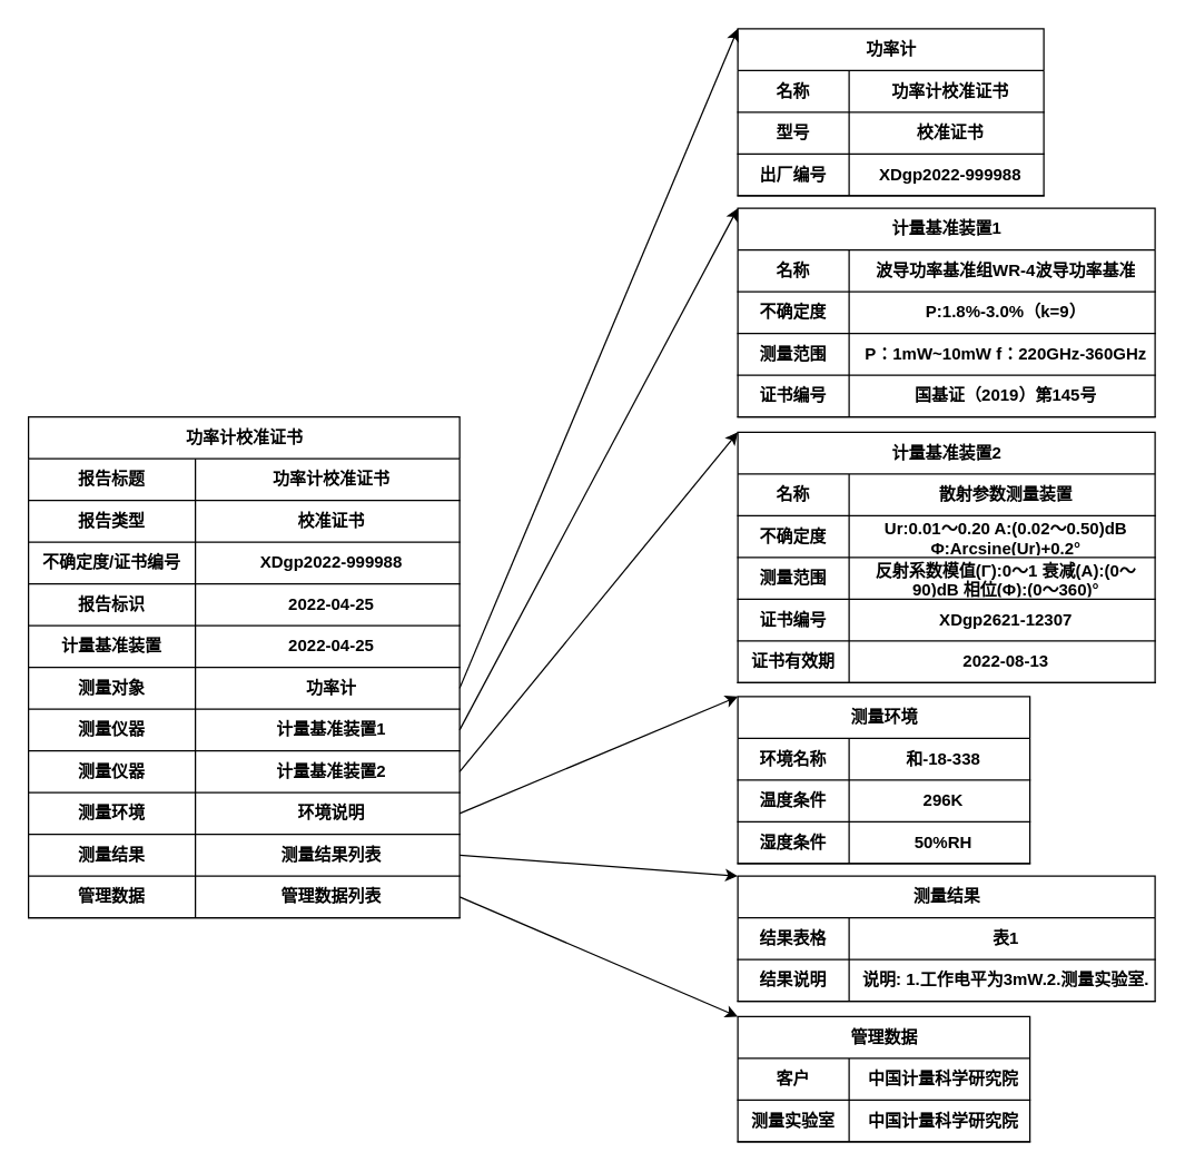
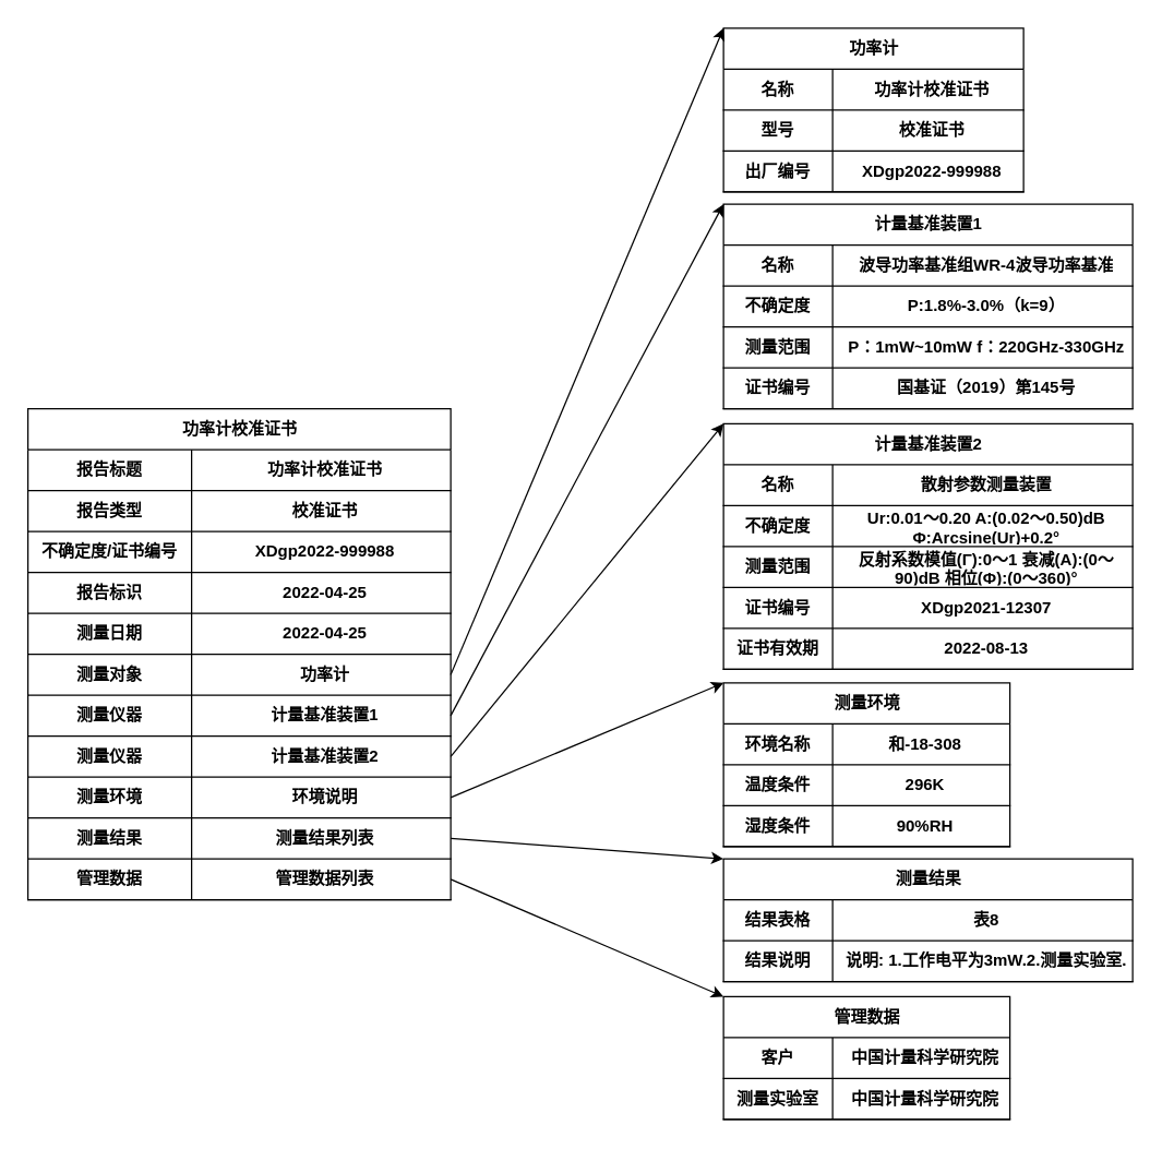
- <mxCell id="55" value="P：1mW~10mW f：220GHz-360GHz" style="shape=partialRectangle;connectable=0;fillColor=none;top=0;left=0;bottom=0;right=0;align=center;spacingLeft=6;overflow=hidden;whiteSpace=wrap;html=1;fontStyle=1" vertex="1" parent="53"><mxGeometry x="80" width="220" height="30" as="geometry"><mxRectangle width="220" height="30" as="alternateBounds" /></mxGeometry></mxCell>
+ <mxCell id="55" value="P：1mW~10mW f：220GHz-330GHz" style="shape=partialRectangle;connectable=0;fillColor=none;top=0;left=0;bottom=0;right=0;align=center;spacingLeft=6;overflow=hidden;whiteSpace=wrap;html=1;fontStyle=1" vertex="1" parent="53"><mxGeometry x="80" width="220" height="30" as="geometry"><mxRectangle width="220" height="30" as="alternateBounds" /></mxGeometry></mxCell>
- <mxCell id="71" value="XDgp2621-12307" style="shape=partialRectangle;connectable=0;fillColor=none;top=0;left=0;bottom=0;right=0;align=center;spacingLeft=6;overflow=hidden;whiteSpace=wrap;html=1;fontStyle=1" vertex="1" parent="69"><mxGeometry x="80" width="220" height="30" as="geometry"><mxRectangle width="220" height="30" as="alternateBounds" /></mxGeometry></mxCell>
+ <mxCell id="71" value="XDgp2021-12307" style="shape=partialRectangle;connectable=0;fillColor=none;top=0;left=0;bottom=0;right=0;align=center;spacingLeft=6;overflow=hidden;whiteSpace=wrap;html=1;fontStyle=1" vertex="1" parent="69"><mxGeometry x="80" width="220" height="30" as="geometry"><mxRectangle width="220" height="30" as="alternateBounds" /></mxGeometry></mxCell>
- <mxCell id="16" value="计量基准装置" style="shape=partialRectangle;connectable=0;fillColor=none;top=0;left=0;bottom=0;right=0;fontStyle=1;overflow=hidden;whiteSpace=wrap;html=1;" vertex="1" parent="15"><mxGeometry width="120" height="30" as="geometry"><mxRectangle width="120" height="30" as="alternateBounds" /></mxGeometry></mxCell>
+ <mxCell id="16" value="测量日期" style="shape=partialRectangle;connectable=0;fillColor=none;top=0;left=0;bottom=0;right=0;fontStyle=1;overflow=hidden;whiteSpace=wrap;html=1;" vertex="1" parent="15"><mxGeometry width="120" height="30" as="geometry"><mxRectangle width="120" height="30" as="alternateBounds" /></mxGeometry></mxCell>
- <mxCell id="92" value="&lt;b&gt;和-18-338&lt;/b&gt;" style="shape=partialRectangle;connectable=0;fillColor=none;top=0;left=0;bottom=0;right=0;align=center;spacingLeft=6;overflow=hidden;whiteSpace=wrap;html=1;" vertex="1" parent="90"><mxGeometry x="80" width="130.0" height="30" as="geometry"><mxRectangle width="130.0" height="30" as="alternateBounds" /></mxGeometry></mxCell>
+ <mxCell id="92" value="&lt;b&gt;和-18-308&lt;/b&gt;" style="shape=partialRectangle;connectable=0;fillColor=none;top=0;left=0;bottom=0;right=0;align=center;spacingLeft=6;overflow=hidden;whiteSpace=wrap;html=1;" vertex="1" parent="90"><mxGeometry x="80" width="130.0" height="30" as="geometry"><mxRectangle width="130.0" height="30" as="alternateBounds" /></mxGeometry></mxCell>
- <mxCell id="98" value="&lt;b&gt;50%RH&lt;/b&gt;" style="shape=partialRectangle;connectable=0;fillColor=none;top=0;left=0;bottom=0;right=0;align=center;spacingLeft=6;overflow=hidden;whiteSpace=wrap;html=1;" vertex="1" parent="96"><mxGeometry x="80" width="130.0" height="30" as="geometry"><mxRectangle width="130.0" height="30" as="alternateBounds" /></mxGeometry></mxCell>
+ <mxCell id="98" value="&lt;b&gt;90%RH&lt;/b&gt;" style="shape=partialRectangle;connectable=0;fillColor=none;top=0;left=0;bottom=0;right=0;align=center;spacingLeft=6;overflow=hidden;whiteSpace=wrap;html=1;" vertex="1" parent="96"><mxGeometry x="80" width="130.0" height="30" as="geometry"><mxRectangle width="130.0" height="30" as="alternateBounds" /></mxGeometry></mxCell>
- <mxCell id="85" value="表1" style="shape=partialRectangle;connectable=0;fillColor=none;top=0;left=0;bottom=0;right=0;align=center;spacingLeft=6;overflow=hidden;whiteSpace=wrap;html=1;fontStyle=1" vertex="1" parent="83"><mxGeometry x="80" width="220" height="30" as="geometry"><mxRectangle width="220" height="30" as="alternateBounds" /></mxGeometry></mxCell>
+ <mxCell id="85" value="表8" style="shape=partialRectangle;connectable=0;fillColor=none;top=0;left=0;bottom=0;right=0;align=center;spacingLeft=6;overflow=hidden;whiteSpace=wrap;html=1;fontStyle=1" vertex="1" parent="83"><mxGeometry x="80" width="220" height="30" as="geometry"><mxRectangle width="220" height="30" as="alternateBounds" /></mxGeometry></mxCell>
